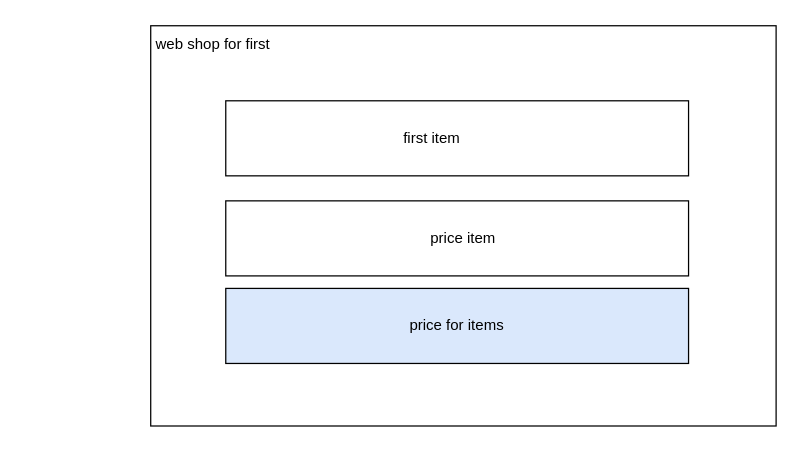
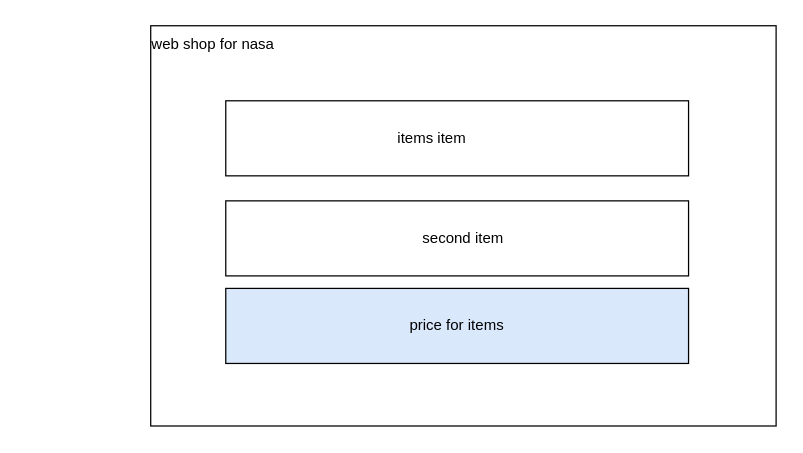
- <mxCell id="3" value="web shop for first" style="text;html=1;strokeColor=none;fillColor=none;align=center;verticalAlign=middle;whiteSpace=wrap;rounded=0;" vertex="1" parent="1"><mxGeometry x="20" y="20" width="300" height="30" as="geometry" /></mxCell>
+ <mxCell id="3" value="web shop for nasa" style="text;html=1;strokeColor=none;fillColor=none;align=center;verticalAlign=middle;whiteSpace=wrap;rounded=0;" vertex="1" parent="1"><mxGeometry x="20" y="20" width="300" height="30" as="geometry" /></mxCell>
- <mxCell id="5" value="first item&lt;br&gt;" style="text;html=1;strokeColor=none;fillColor=none;align=center;verticalAlign=middle;whiteSpace=wrap;rounded=0;" vertex="1" parent="1"><mxGeometry x="190" y="95" width="310" height="30" as="geometry" /></mxCell>
+ <mxCell id="5" value="items item&lt;br&gt;" style="text;html=1;strokeColor=none;fillColor=none;align=center;verticalAlign=middle;whiteSpace=wrap;rounded=0;" vertex="1" parent="1"><mxGeometry x="190" y="95" width="310" height="30" as="geometry" /></mxCell>
- <mxCell id="7" value="price item" style="text;html=1;strokeColor=none;fillColor=none;align=center;verticalAlign=middle;whiteSpace=wrap;rounded=0;" vertex="1" parent="1"><mxGeometry x="300" y="175" width="140" height="30" as="geometry" /></mxCell>
+ <mxCell id="7" value="second item" style="text;html=1;strokeColor=none;fillColor=none;align=center;verticalAlign=middle;whiteSpace=wrap;rounded=0;" vertex="1" parent="1"><mxGeometry x="300" y="175" width="140" height="30" as="geometry" /></mxCell>
